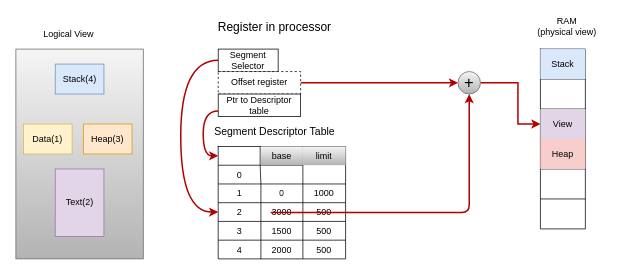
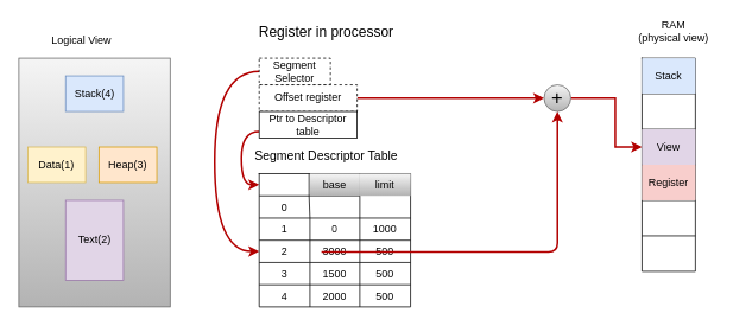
- <mxCell id="9" value="Segment Selector" style="rounded=0;whiteSpace=wrap;html=1;" vertex="1" parent="1"><mxGeometry x="290" y="65" width="80" height="30" as="geometry" /></mxCell>
+ <mxCell id="9" value="Segment Selector" style="rounded=0;whiteSpace=wrap;html=1;dashed=1;" vertex="1" parent="1"><mxGeometry x="290" y="65" width="80" height="30" as="geometry" /></mxCell>
- <mxCell id="50" value="Heap" style="shape=partialRectangle;html=1;whiteSpace=wrap;connectable=0;overflow=hidden;fillColor=#f8cecc;top=0;left=0;bottom=0;right=0;strokeColor=#b85450;" vertex="1" parent="49"><mxGeometry width="60" height="40" as="geometry" /></mxCell>
+ <mxCell id="50" value="Register" style="shape=partialRectangle;html=1;whiteSpace=wrap;connectable=0;overflow=hidden;fillColor=#f8cecc;top=0;left=0;bottom=0;right=0;strokeColor=#b85450;" vertex="1" parent="49"><mxGeometry width="60" height="40" as="geometry" /></mxCell>
